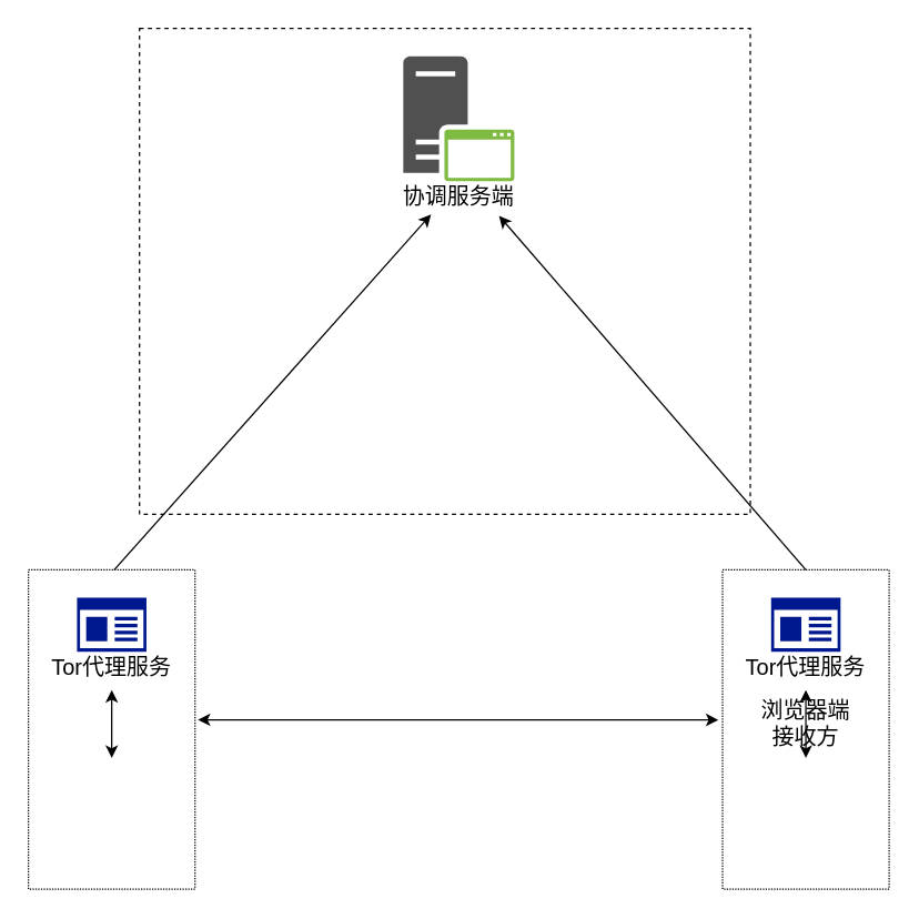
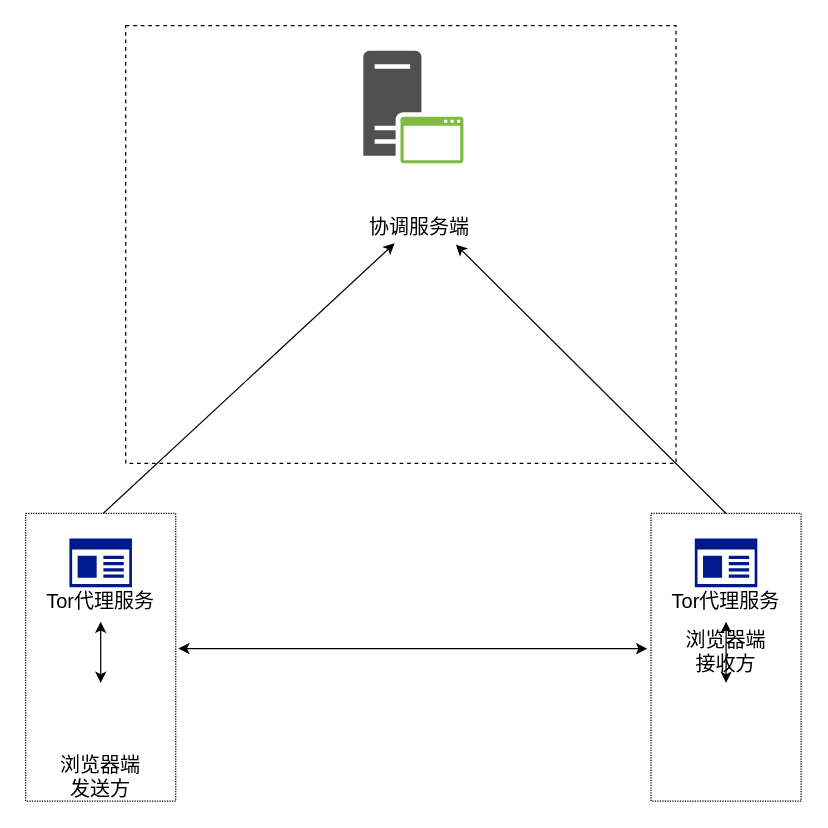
- <mxCell id="24" value="协调服务端" style="text;align=center;verticalAlign=middle;resizable=0;points=[];autosize=1;fontSize=16;" vertex="1" parent="1"><mxGeometry x="280" y="130" width="100" height="20" as="geometry" /></mxCell>
+ <mxCell id="24" value="协调服务端" style="text;align=center;verticalAlign=middle;resizable=0;points=[];autosize=1;fontSize=16;" vertex="1" parent="1"><mxGeometry x="285" y="170" width="100" height="20" as="geometry" /></mxCell>
+ <mxCell id="11" value="浏览器端&#10;发送方" style="text;align=center;verticalAlign=middle;resizable=0;points=[];autosize=1;fontSize=16;" parent="1" vertex="1"><mxGeometry x="40" y="600" width="80" height="40" as="geometry" /></mxCell>
